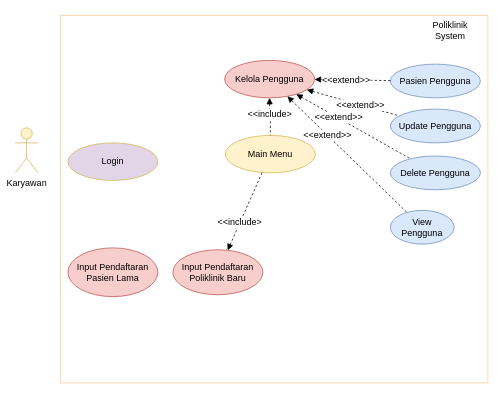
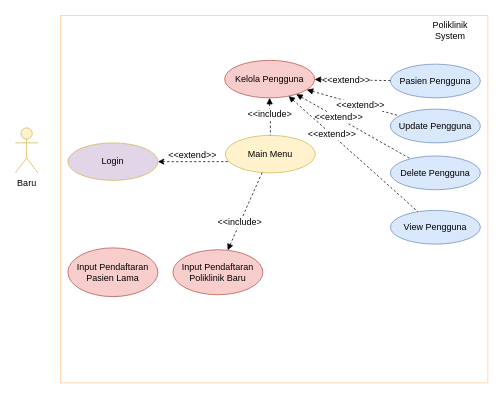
+ <mxCell id="4" value="" style="edgeStyle=orthogonalEdgeStyle;rounded=0;orthogonalLoop=1;jettySize=auto;html=1;endArrow=none;endFill=0;dashed=1;startArrow=classic;startFill=1;" edge="1" parent="1" source="6" target="7"><mxGeometry relative="1" as="geometry"><Array as="points"><mxPoint x="280" y="215" /><mxPoint x="280" y="215" /></Array></mxGeometry></mxCell>
+ <mxCell id="5" value="&amp;lt;&amp;lt;extend&amp;gt;&amp;gt;" style="text;html=1;resizable=0;points=[];align=center;verticalAlign=middle;labelBackgroundColor=#ffffff;" vertex="1" connectable="0" parent="4"><mxGeometry x="-0.284" y="1" relative="1" as="geometry"><mxPoint x="11" y="-9" as="offset" /></mxGeometry></mxCell>
- <mxCell id="3" value="Karyawan" style="shape=umlActor;verticalLabelPosition=bottom;labelBackgroundColor=#ffffff;verticalAlign=top;html=1;outlineConnect=0;fillColor=#fff2cc;strokeColor=#d6b656;" vertex="1" parent="1"><mxGeometry x="20" y="170" width="30" height="60" as="geometry" /></mxCell>
+ <mxCell id="3" value="Baru" style="shape=umlActor;verticalLabelPosition=bottom;labelBackgroundColor=#ffffff;verticalAlign=top;html=1;outlineConnect=0;fillColor=#fff2cc;strokeColor=#d6b656;" vertex="1" parent="1"><mxGeometry x="20" y="170" width="30" height="60" as="geometry" /></mxCell>
- <mxCell id="13" value="View Pengguna" style="ellipse;whiteSpace=wrap;html=1;fillColor=#dae8fc;strokeColor=#6c8ebf;" vertex="1" parent="1"><mxGeometry x="520" y="280" width="85" height="45" as="geometry" /></mxCell>
+ <mxCell id="13" value="View Pengguna" style="ellipse;whiteSpace=wrap;html=1;fillColor=#dae8fc;strokeColor=#6c8ebf;" vertex="1" parent="1"><mxGeometry x="520" y="280" width="120" height="45" as="geometry" /></mxCell>
